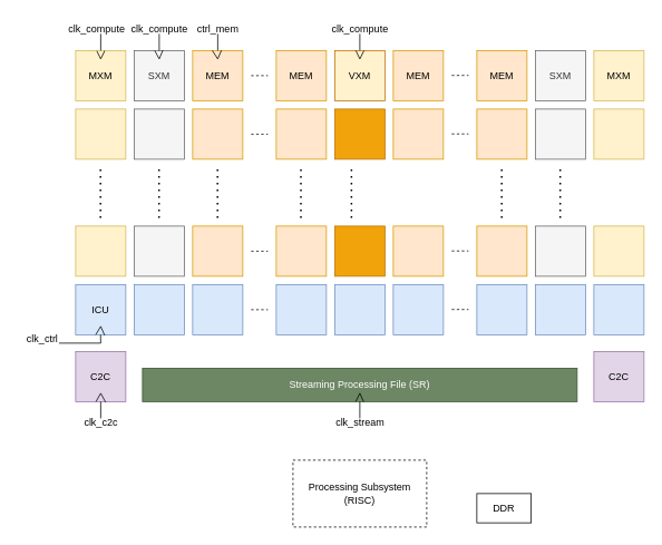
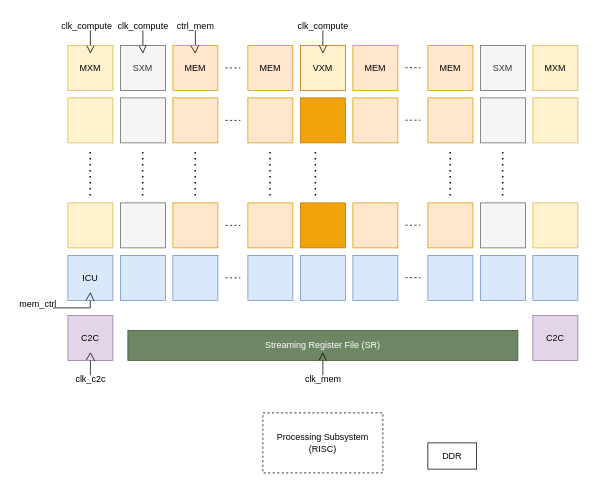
- <mxCell id="75" value="clk_ctrl" style="text;html=1;align=center;verticalAlign=middle;resizable=0;points=[];autosize=1;strokeColor=none;fillColor=none;" vertex="1" parent="1"><mxGeometry x="20" y="390" width="60" height="30" as="geometry" /></mxCell>
+ <mxCell id="75" value="mem_ctrl" style="text;html=1;align=center;verticalAlign=middle;resizable=0;points=[];autosize=1;strokeColor=none;fillColor=none;" vertex="1" parent="1"><mxGeometry x="20" y="390" width="60" height="30" as="geometry" /></mxCell>
- <mxCell id="13" value="Streaming Processing File (SR)" style="rounded=0;whiteSpace=wrap;html=1;fillColor=#6d8764;fontColor=#ffffff;strokeColor=#3A5431;" vertex="1" parent="1"><mxGeometry x="170" y="440" width="520" height="40" as="geometry" /></mxCell>
+ <mxCell id="13" value="Streaming Register File (SR)" style="rounded=0;whiteSpace=wrap;html=1;fillColor=#6d8764;fontColor=#ffffff;strokeColor=#3A5431;" vertex="1" parent="1"><mxGeometry x="170" y="440" width="520" height="40" as="geometry" /></mxCell>
- <mxCell id="87" value="clk_stream" style="text;html=1;align=center;verticalAlign=middle;resizable=0;points=[];autosize=1;strokeColor=none;fillColor=none;" vertex="1" parent="1"><mxGeometry x="390" y="490" width="80" height="30" as="geometry" /></mxCell>
+ <mxCell id="87" value="clk_mem" style="text;html=1;align=center;verticalAlign=middle;resizable=0;points=[];autosize=1;strokeColor=none;fillColor=none;" vertex="1" parent="1"><mxGeometry x="390" y="490" width="80" height="30" as="geometry" /></mxCell>
